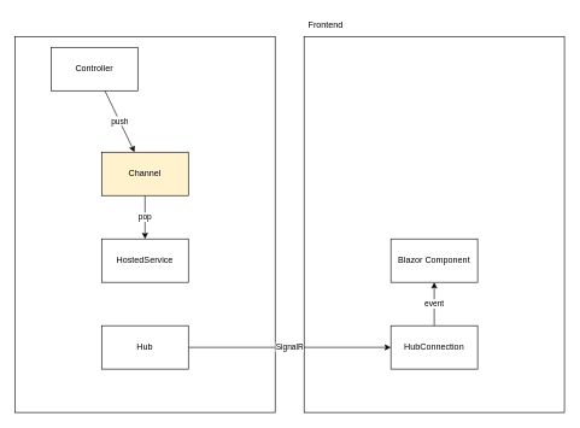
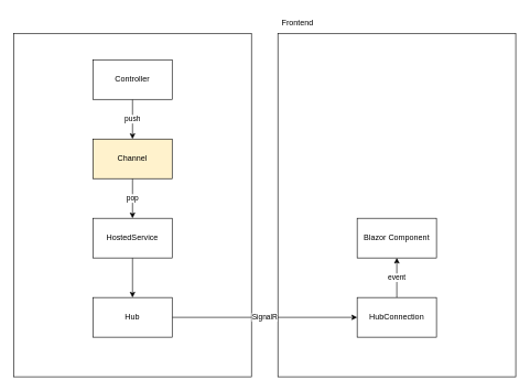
- <mxCell id="10" value="Controller" style="rounded=0;whiteSpace=wrap;html=1;" vertex="1" parent="1"><mxGeometry x="70" y="65" width="120" height="60" as="geometry" /></mxCell>
+ <mxCell id="10" value="Controller" style="rounded=0;whiteSpace=wrap;html=1;" vertex="1" parent="1"><mxGeometry x="140" y="90" width="120" height="60" as="geometry" /></mxCell>
+ <mxCell id="11" value="" style="edgeStyle=none;html=1;exitX=0.5;exitY=1;exitDx=0;exitDy=0;entryX=0.5;entryY=0;entryDx=0;entryDy=0;" edge="1" parent="1" source="12" target="6"><mxGeometry relative="1" as="geometry" /></mxCell>
